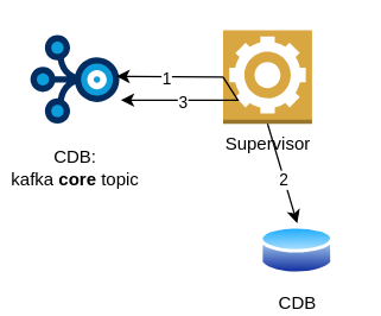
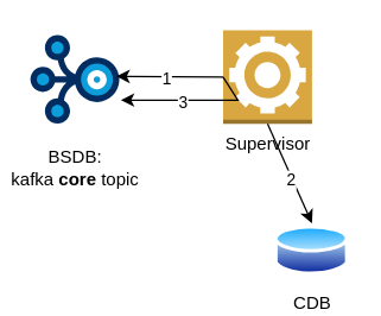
- <mxCell id="2" value="CDB:&lt;div&gt;kafka &lt;b&gt;core&lt;/b&gt; topic&lt;/div&gt;" style="verticalLabelPosition=bottom;aspect=fixed;html=1;shape=mxgraph.salesforce.stream;fillColorStyles=fillColor2,fillColor3,fillColor4;fillColor2=#032d60;fillColor3=#0d9dda;fillColor4=#ffffff;fillColor=none;strokeColor=none;" vertex="1" parent="1"><mxGeometry x="20" y="23" width="60" height="60" as="geometry" /></mxCell>
+ <mxCell id="2" value="BSDB:&lt;div&gt;kafka &lt;b&gt;core&lt;/b&gt; topic&lt;/div&gt;" style="verticalLabelPosition=bottom;aspect=fixed;html=1;shape=mxgraph.salesforce.stream;fillColorStyles=fillColor2,fillColor3,fillColor4;fillColor2=#032d60;fillColor3=#0d9dda;fillColor4=#ffffff;fillColor=none;strokeColor=none;" vertex="1" parent="1"><mxGeometry x="20" y="23" width="60" height="60" as="geometry" /></mxCell>
- <mxCell id="4" value="CDB" style="image;aspect=fixed;perimeter=ellipsePerimeter;html=1;align=center;shadow=0;dashed=0;spacingTop=3;image=img/lib/active_directory/database.svg;" vertex="1" parent="1"><mxGeometry x="175" y="150" width="50" height="37" as="geometry" /></mxCell>
+ <mxCell id="4" value="CDB" style="image;aspect=fixed;perimeter=ellipsePerimeter;html=1;align=center;shadow=0;dashed=0;spacingTop=3;image=img/lib/active_directory/database.svg;" vertex="1" parent="1"><mxGeometry x="185" y="150" width="50" height="37" as="geometry" /></mxCell>
